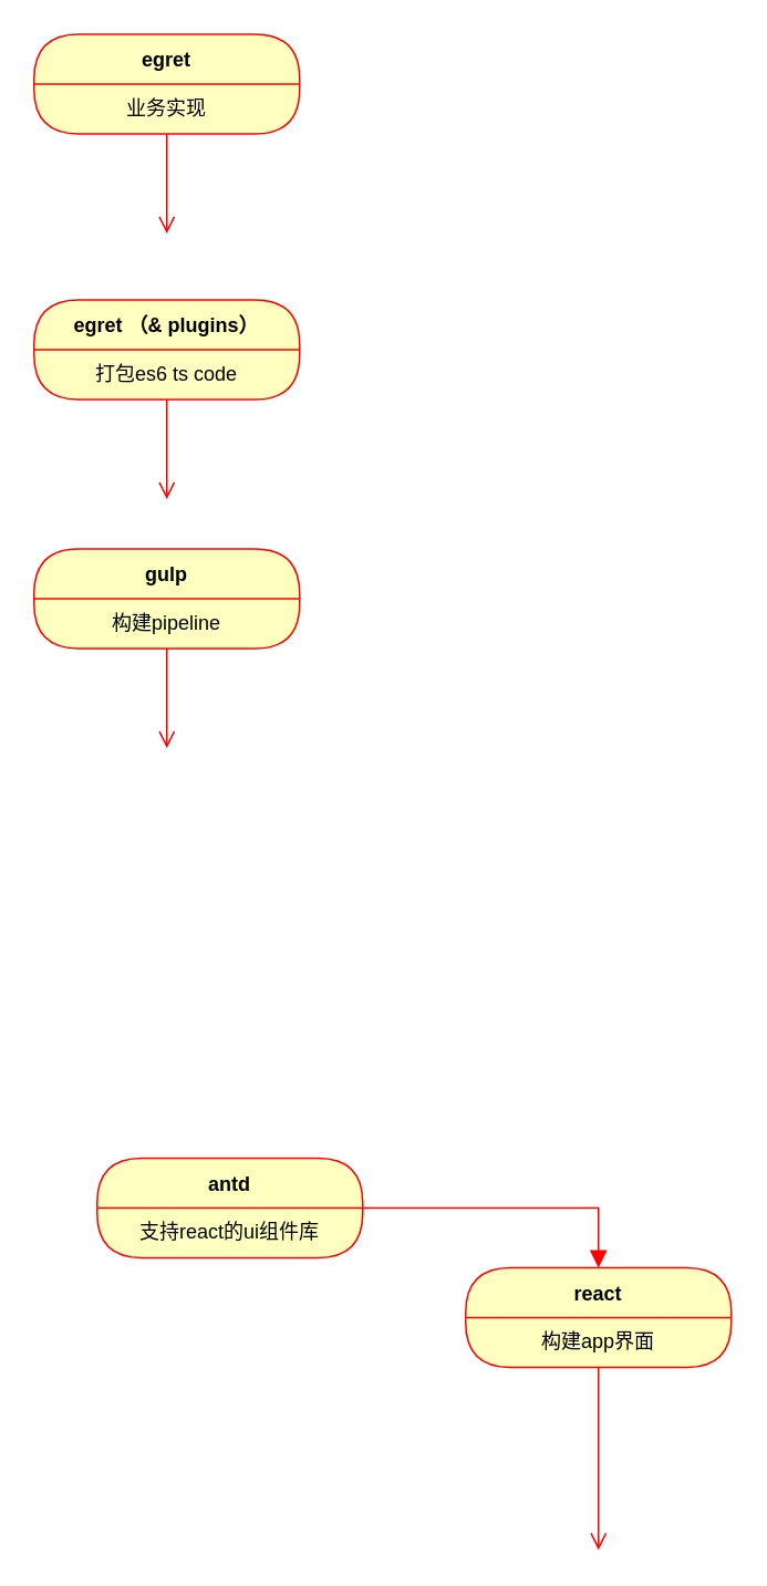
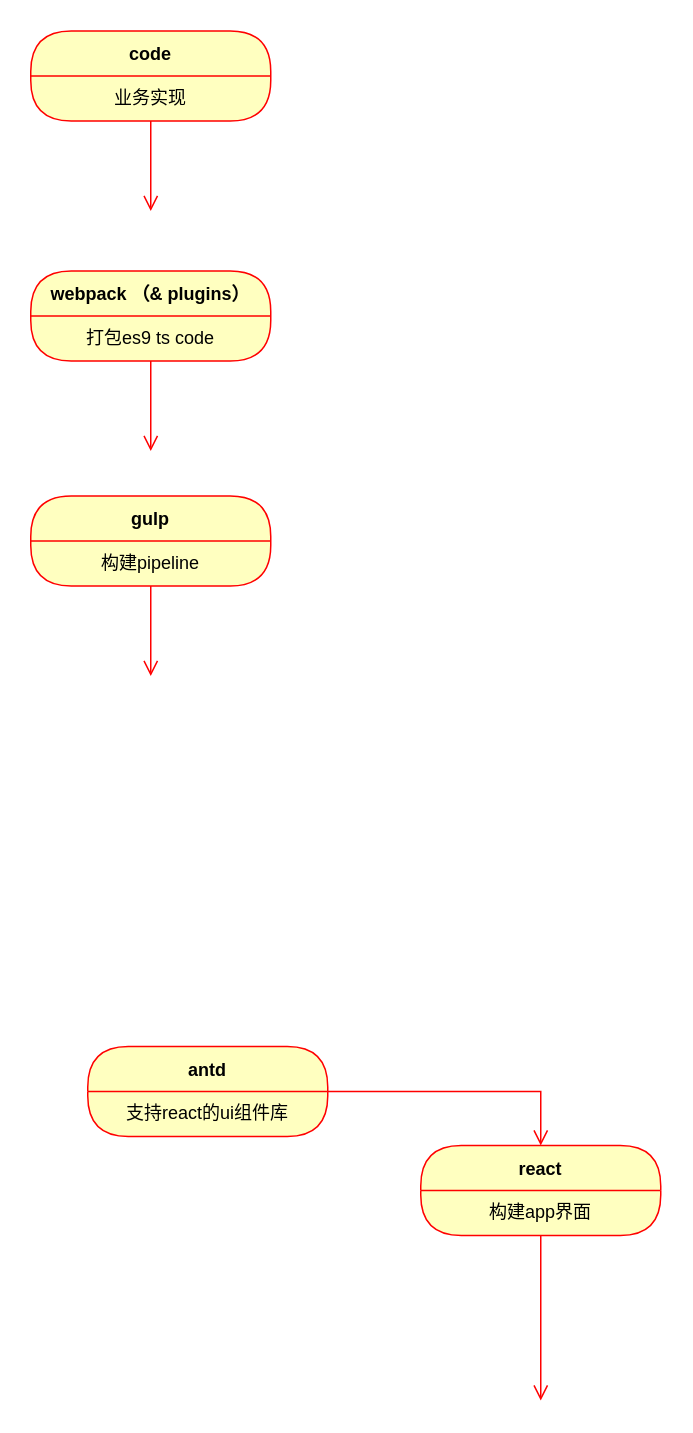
- <mxCell id="8" value="egret" style="swimlane;fontStyle=1;align=center;verticalAlign=middle;childLayout=stackLayout;horizontal=1;startSize=30;horizontalStack=0;resizeParent=0;resizeLast=1;container=0;fontColor=#000000;collapsible=0;rounded=1;arcSize=30;strokeColor=#ff0000;fillColor=#ffffc0;swimlaneFillColor=#ffffc0;dropTarget=0;" vertex="1" parent="1"><mxGeometry x="20" y="20" width="160" height="60" as="geometry" /></mxCell>
+ <mxCell id="8" value="code" style="swimlane;fontStyle=1;align=center;verticalAlign=middle;childLayout=stackLayout;horizontal=1;startSize=30;horizontalStack=0;resizeParent=0;resizeLast=1;container=0;fontColor=#000000;collapsible=0;rounded=1;arcSize=30;strokeColor=#ff0000;fillColor=#ffffc0;swimlaneFillColor=#ffffc0;dropTarget=0;" vertex="1" parent="1"><mxGeometry x="20" y="20" width="160" height="60" as="geometry" /></mxCell>
- <mxCell id="12" value="egret （&amp; plugins）" style="swimlane;fontStyle=1;align=center;verticalAlign=middle;childLayout=stackLayout;horizontal=1;startSize=30;horizontalStack=0;resizeParent=0;resizeLast=1;container=0;fontColor=#000000;collapsible=0;rounded=1;arcSize=30;strokeColor=#ff0000;fillColor=#ffffc0;swimlaneFillColor=#ffffc0;dropTarget=0;" vertex="1" parent="1"><mxGeometry x="20" y="180" width="160" height="60" as="geometry" /></mxCell>
+ <mxCell id="12" value="webpack （&amp; plugins）" style="swimlane;fontStyle=1;align=center;verticalAlign=middle;childLayout=stackLayout;horizontal=1;startSize=30;horizontalStack=0;resizeParent=0;resizeLast=1;container=0;fontColor=#000000;collapsible=0;rounded=1;arcSize=30;strokeColor=#ff0000;fillColor=#ffffc0;swimlaneFillColor=#ffffc0;dropTarget=0;" vertex="1" parent="1"><mxGeometry x="20" y="180" width="160" height="60" as="geometry" /></mxCell>
- <mxCell id="13" value="打包es6 ts code" style="text;html=1;strokeColor=none;fillColor=none;align=center;verticalAlign=middle;spacingLeft=4;spacingRight=4;whiteSpace=wrap;overflow=hidden;rotatable=0;fontColor=#000000;" vertex="1" parent="12"><mxGeometry y="30" width="160" height="30" as="geometry" /></mxCell>
+ <mxCell id="13" value="打包es9 ts code" style="text;html=1;strokeColor=none;fillColor=none;align=center;verticalAlign=middle;spacingLeft=4;spacingRight=4;whiteSpace=wrap;overflow=hidden;rotatable=0;fontColor=#000000;" vertex="1" parent="12"><mxGeometry y="30" width="160" height="30" as="geometry" /></mxCell>
- <mxCell id="7" value="" style="edgeStyle=orthogonalEdgeStyle;html=1;verticalAlign=bottom;endArrow=block;endSize=8;strokeColor=#ff0000;rounded=0;entryX=0.5;entryY=0;entryDx=0;entryDy=0;" edge="1" parent="1" source="5" target="2"><mxGeometry relative="1" as="geometry"><mxPoint x="360" y="689" as="targetPoint" /></mxGeometry></mxCell>
+ <mxCell id="7" value="" style="edgeStyle=orthogonalEdgeStyle;html=1;verticalAlign=bottom;endArrow=open;endSize=8;strokeColor=#ff0000;rounded=0;entryX=0.5;entryY=0;entryDx=0;entryDy=0;" edge="1" parent="1" source="5" target="2"><mxGeometry relative="1" as="geometry"><mxPoint x="360" y="689" as="targetPoint" /></mxGeometry></mxCell>
